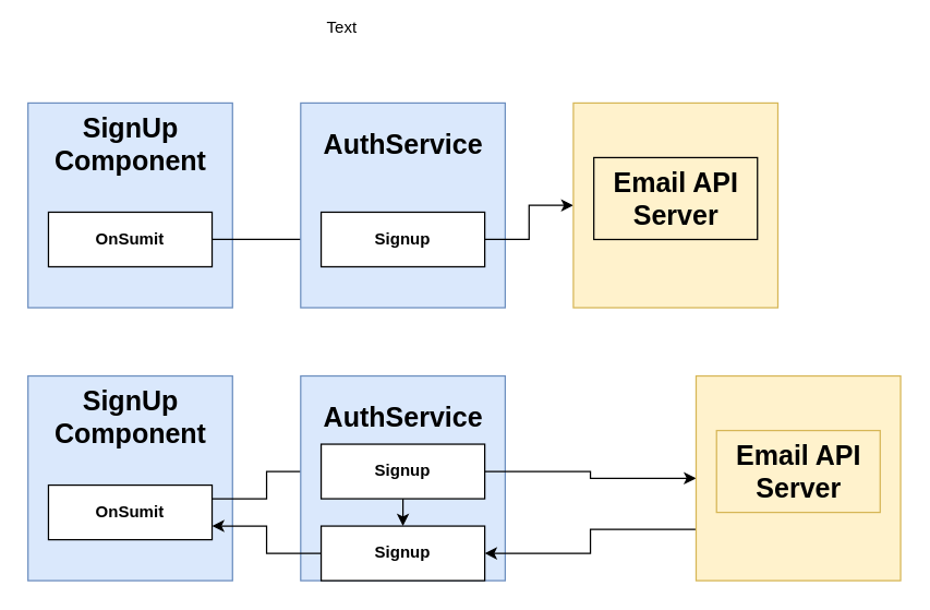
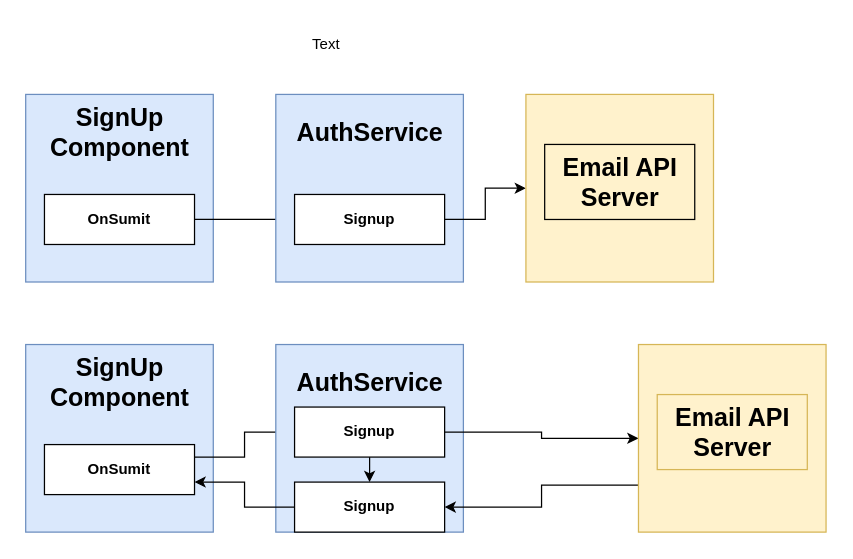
- <mxCell id="26" value="Text" style="text;html=1;align=center;verticalAlign=middle;resizable=0;points=[];autosize=1;strokeColor=none;fillColor=none;" vertex="1" parent="1"><mxGeometry x="225" y="5" width="50" height="30" as="geometry" /></mxCell>
+ <mxCell id="26" value="Text" style="text;html=1;align=center;verticalAlign=middle;resizable=0;points=[];autosize=1;strokeColor=none;fillColor=none;" vertex="1" parent="1"><mxGeometry x="235" y="20" width="50" height="30" as="geometry" /></mxCell>
